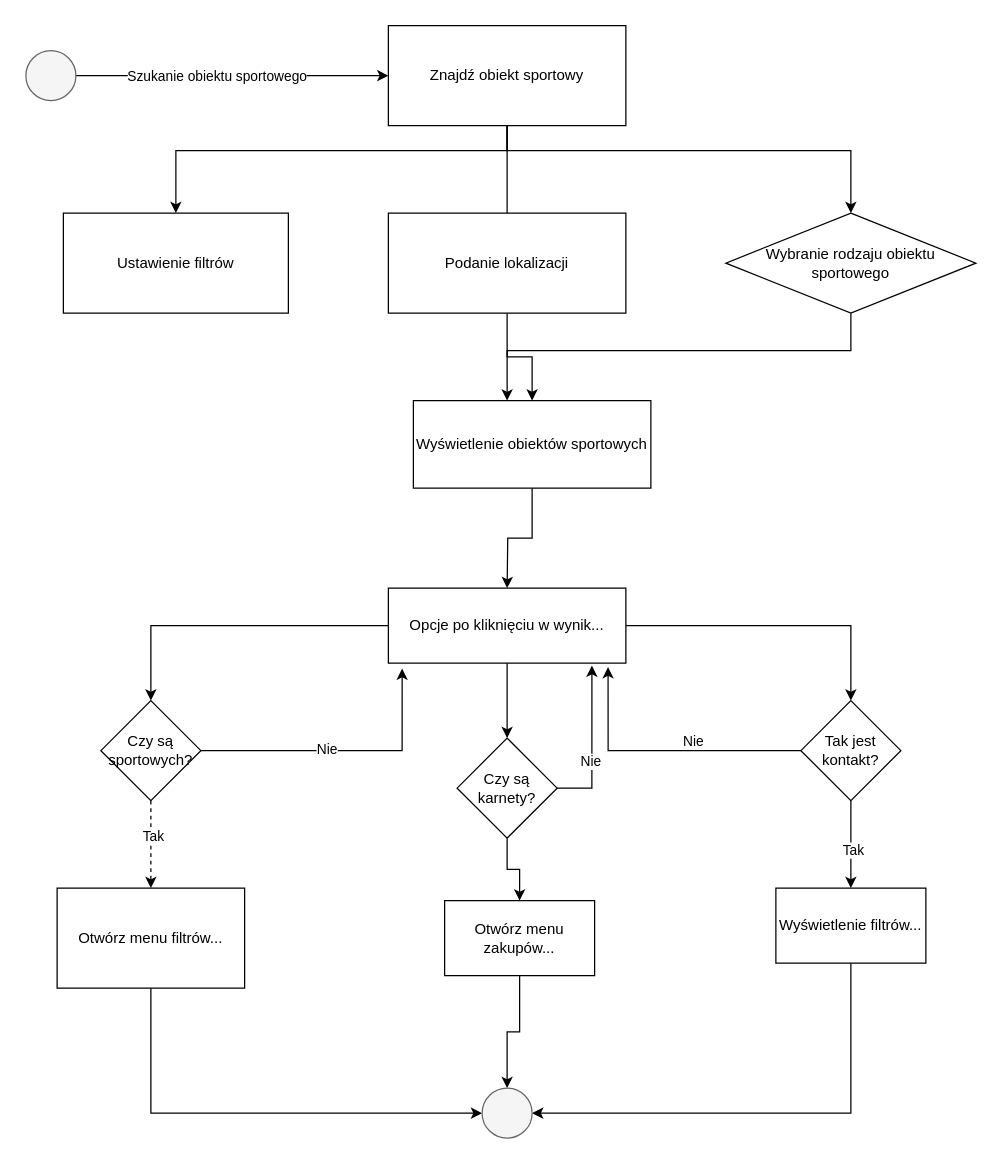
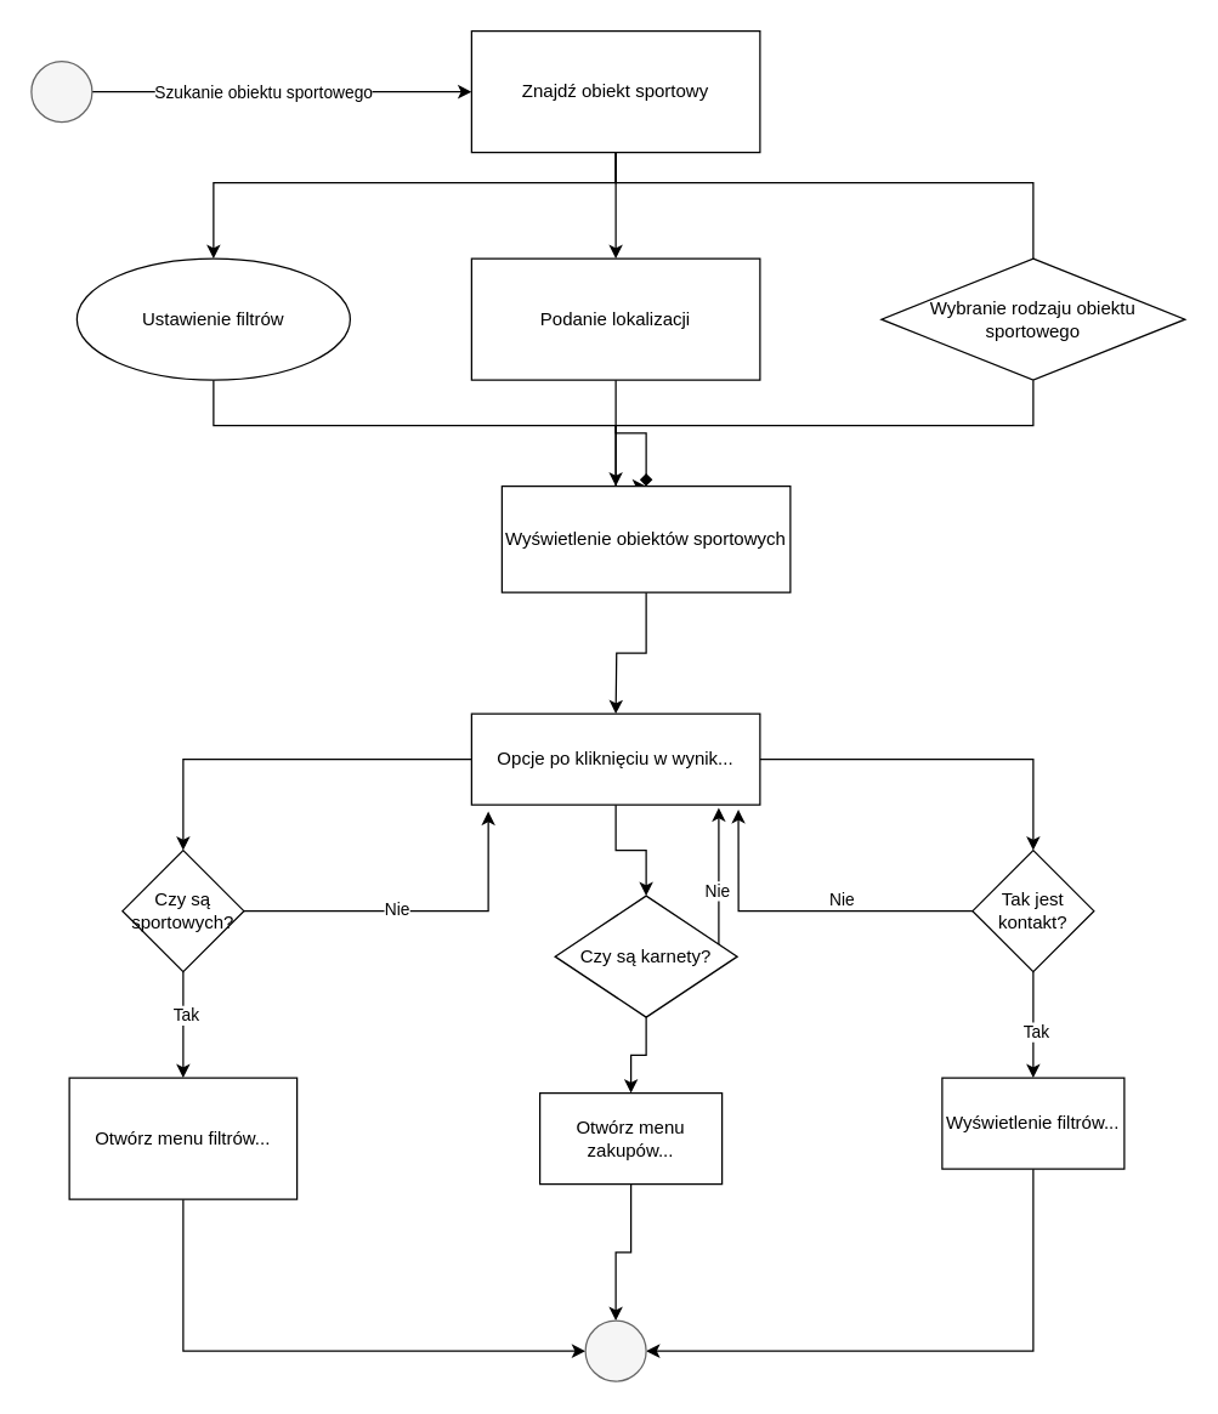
- <mxCell id="4" style="edgeStyle=orthogonalEdgeStyle;rounded=0;orthogonalLoop=1;jettySize=auto;html=1;entryX=0.5;entryY=0;entryDx=0;entryDy=0;" edge="1" parent="1" source="5" target="14"><mxGeometry relative="1" as="geometry"><Array as="points"><mxPoint x="405" y="120" /><mxPoint x="680" y="120" /></Array></mxGeometry></mxCell>
+ <mxCell id="4" style="edgeStyle=orthogonalEdgeStyle;rounded=0;orthogonalLoop=1;jettySize=auto;html=1;entryX=0.5;entryY=0;entryDx=0;entryDy=0;endArrow=none;" edge="1" parent="1" source="5" target="14"><mxGeometry relative="1" as="geometry"><Array as="points"><mxPoint x="405" y="120" /><mxPoint x="680" y="120" /></Array></mxGeometry></mxCell>
- <mxCell id="2" value="" style="edgeStyle=orthogonalEdgeStyle;rounded=0;orthogonalLoop=1;jettySize=auto;html=1;endArrow=none;" edge="1" parent="1" source="5" target="10"><mxGeometry relative="1" as="geometry" /></mxCell>
+ <mxCell id="2" value="" style="edgeStyle=orthogonalEdgeStyle;rounded=0;orthogonalLoop=1;jettySize=auto;html=1;" edge="1" parent="1" source="5" target="10"><mxGeometry relative="1" as="geometry" /></mxCell>
- <mxCell id="12" value="Ustawienie filtrów" style="rounded=0;whiteSpace=wrap;html=1;" vertex="1" parent="1"><mxGeometry x="50" y="170" width="180" height="80" as="geometry" /></mxCell>
+ <mxCell id="12" value="Ustawienie filtrów" style="ellipse;whiteSpace=wrap;html=1;" vertex="1" parent="1"><mxGeometry x="50" y="170" width="180" height="80" as="geometry" /></mxCell>
+ <mxCell id="11" style="edgeStyle=orthogonalEdgeStyle;rounded=0;orthogonalLoop=1;jettySize=auto;html=1;entryX=0.5;entryY=0;entryDx=0;entryDy=0;" edge="1" parent="1" source="12" target="16"><mxGeometry relative="1" as="geometry"><Array as="points"><mxPoint x="140" y="280" /><mxPoint x="405" y="280" /></Array></mxGeometry></mxCell>
- <mxCell id="9" style="edgeStyle=orthogonalEdgeStyle;rounded=0;orthogonalLoop=1;jettySize=auto;html=1;" edge="1" parent="1" source="10" target="16"><mxGeometry relative="1" as="geometry" /></mxCell>
+ <mxCell id="9" style="edgeStyle=orthogonalEdgeStyle;rounded=0;orthogonalLoop=1;jettySize=auto;html=1;endArrow=diamond;" edge="1" parent="1" source="10" target="16"><mxGeometry relative="1" as="geometry" /></mxCell>
- <mxCell id="27" value="Czy są karnety?" style="rhombus;whiteSpace=wrap;html=1;" vertex="1" parent="1"><mxGeometry x="365" y="590" width="80" height="80" as="geometry" /></mxCell>
+ <mxCell id="27" value="Czy są karnety?" style="rhombus;whiteSpace=wrap;html=1;" vertex="1" parent="1"><mxGeometry x="365" y="590" width="120" height="80" as="geometry" /></mxCell>
- <mxCell id="23" style="edgeStyle=orthogonalEdgeStyle;rounded=0;orthogonalLoop=1;jettySize=auto;html=1;dashed=1;" edge="1" parent="1" source="25" target="22"><mxGeometry relative="1" as="geometry" /></mxCell>
+ <mxCell id="23" style="edgeStyle=orthogonalEdgeStyle;rounded=0;orthogonalLoop=1;jettySize=auto;html=1;" edge="1" parent="1" source="25" target="22"><mxGeometry relative="1" as="geometry" /></mxCell>
